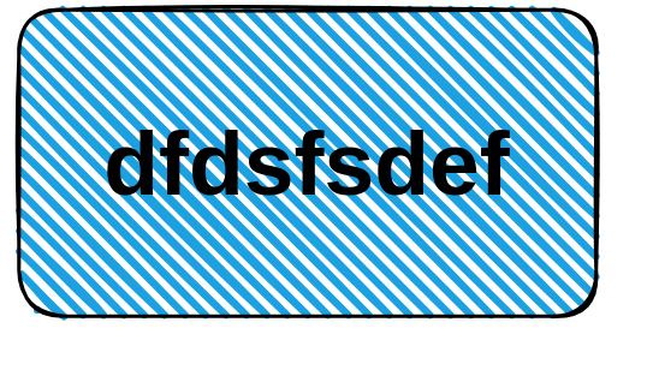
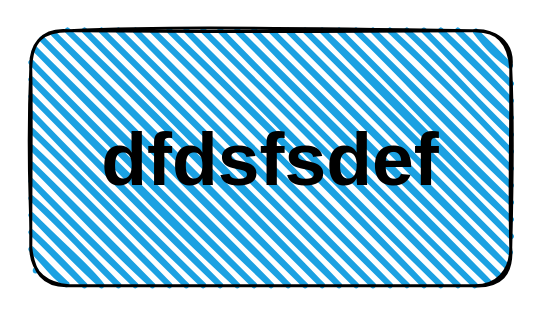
- <mxCell id="2" value="&lt;font style=&quot;font-size: 50px;&quot;&gt;&lt;b&gt;dfdsfsdef&lt;/b&gt;&lt;/font&gt;" style="rounded=1;whiteSpace=wrap;html=1;strokeWidth=2;fillWeight=4;hachureGap=8;hachureAngle=45;fillColor=#1ba1e2;sketch=1;align=center;" vertex="1" parent="1"><mxGeometry x="10" y="5" width="320" height="170" as="geometry" /></mxCell>
+ <mxCell id="2" value="&lt;font style=&quot;font-size: 50px;&quot;&gt;&lt;b&gt;dfdsfsdef&lt;/b&gt;&lt;/font&gt;" style="rounded=1;whiteSpace=wrap;html=1;strokeWidth=2;fillWeight=4;hachureGap=8;hachureAngle=45;fillColor=#1ba1e2;sketch=1;align=center;" vertex="1" parent="1"><mxGeometry x="20" y="20" width="320" height="170" as="geometry" /></mxCell>
